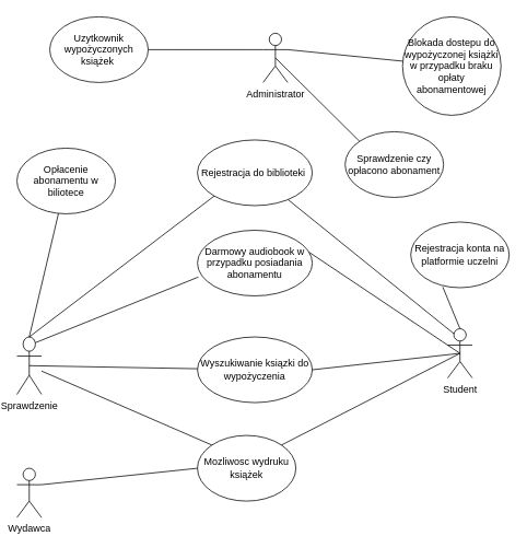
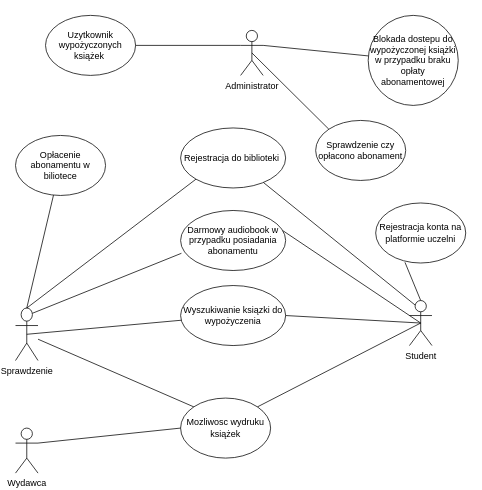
- <mxCell id="9" value="Wyszukiwanie ksiązki do wypożyczenia" parent="1" vertex="1" style="ellipse;whiteSpace=wrap;html=1;"><mxGeometry x="240" y="410" as="geometry" height="80" width="140" /></mxCell>
+ <mxCell id="9" value="Wyszukiwanie ksiązki do wypożyczenia" parent="1" vertex="1" style="ellipse;whiteSpace=wrap;html=1;"><mxGeometry as="geometry" height="80" width="140" y="380" x="240" /></mxCell>
